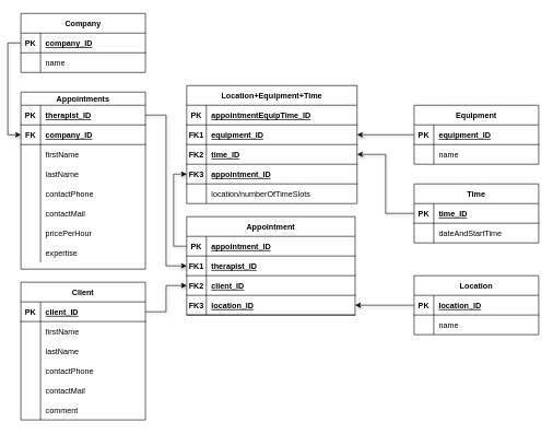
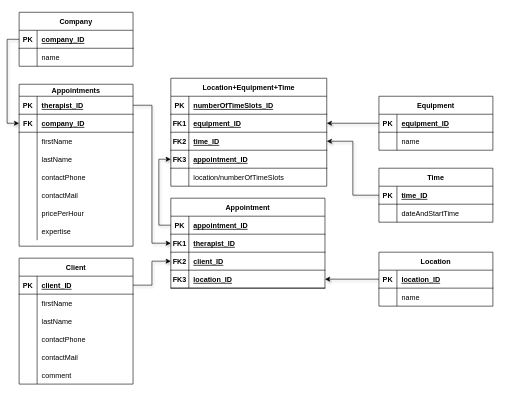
- <mxCell id="90" value="appointmentEquipTime_ID" style="shape=partialRectangle;connectable=0;fillColor=none;top=0;left=0;bottom=0;right=0;align=left;spacingLeft=6;fontStyle=5;overflow=hidden;" parent="88" vertex="1"><mxGeometry x="30" width="230" height="30" as="geometry"><mxRectangle width="230" height="30" as="alternateBounds" /></mxGeometry></mxCell>
+ <mxCell id="90" value="numberOfTimeSlots_ID" style="shape=partialRectangle;connectable=0;fillColor=none;top=0;left=0;bottom=0;right=0;align=left;spacingLeft=6;fontStyle=5;overflow=hidden;" parent="88" vertex="1"><mxGeometry x="30" width="230" height="30" as="geometry"><mxRectangle width="230" height="30" as="alternateBounds" /></mxGeometry></mxCell>
